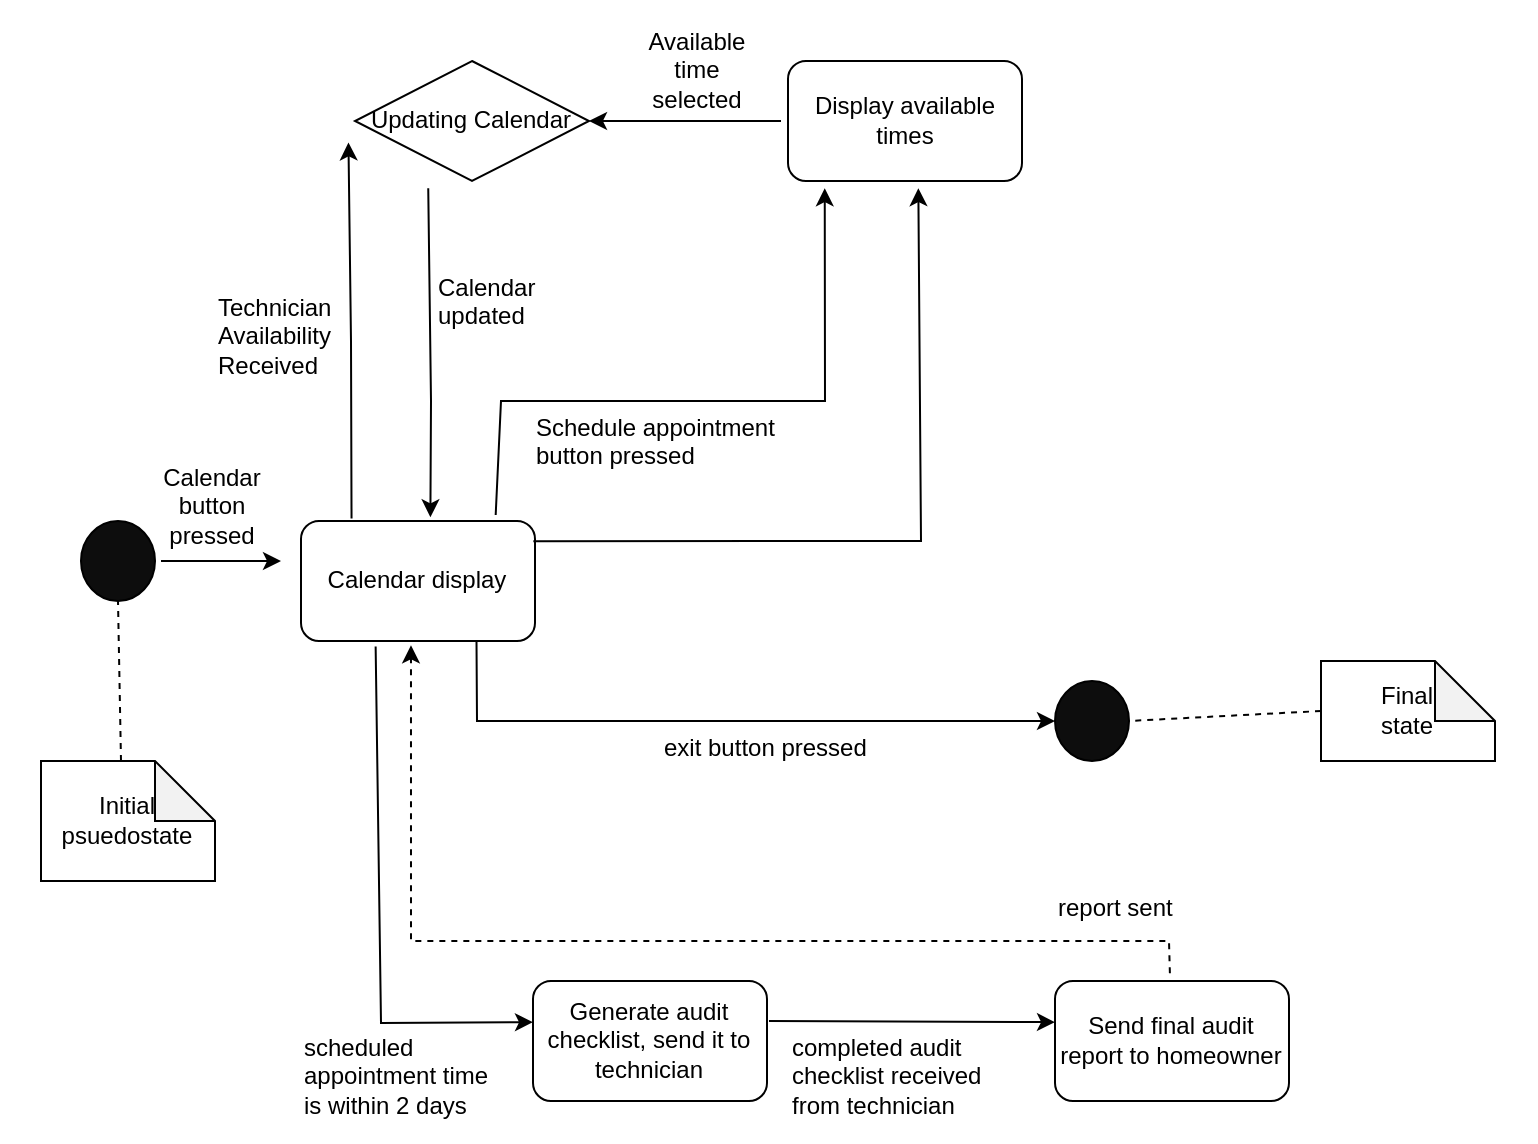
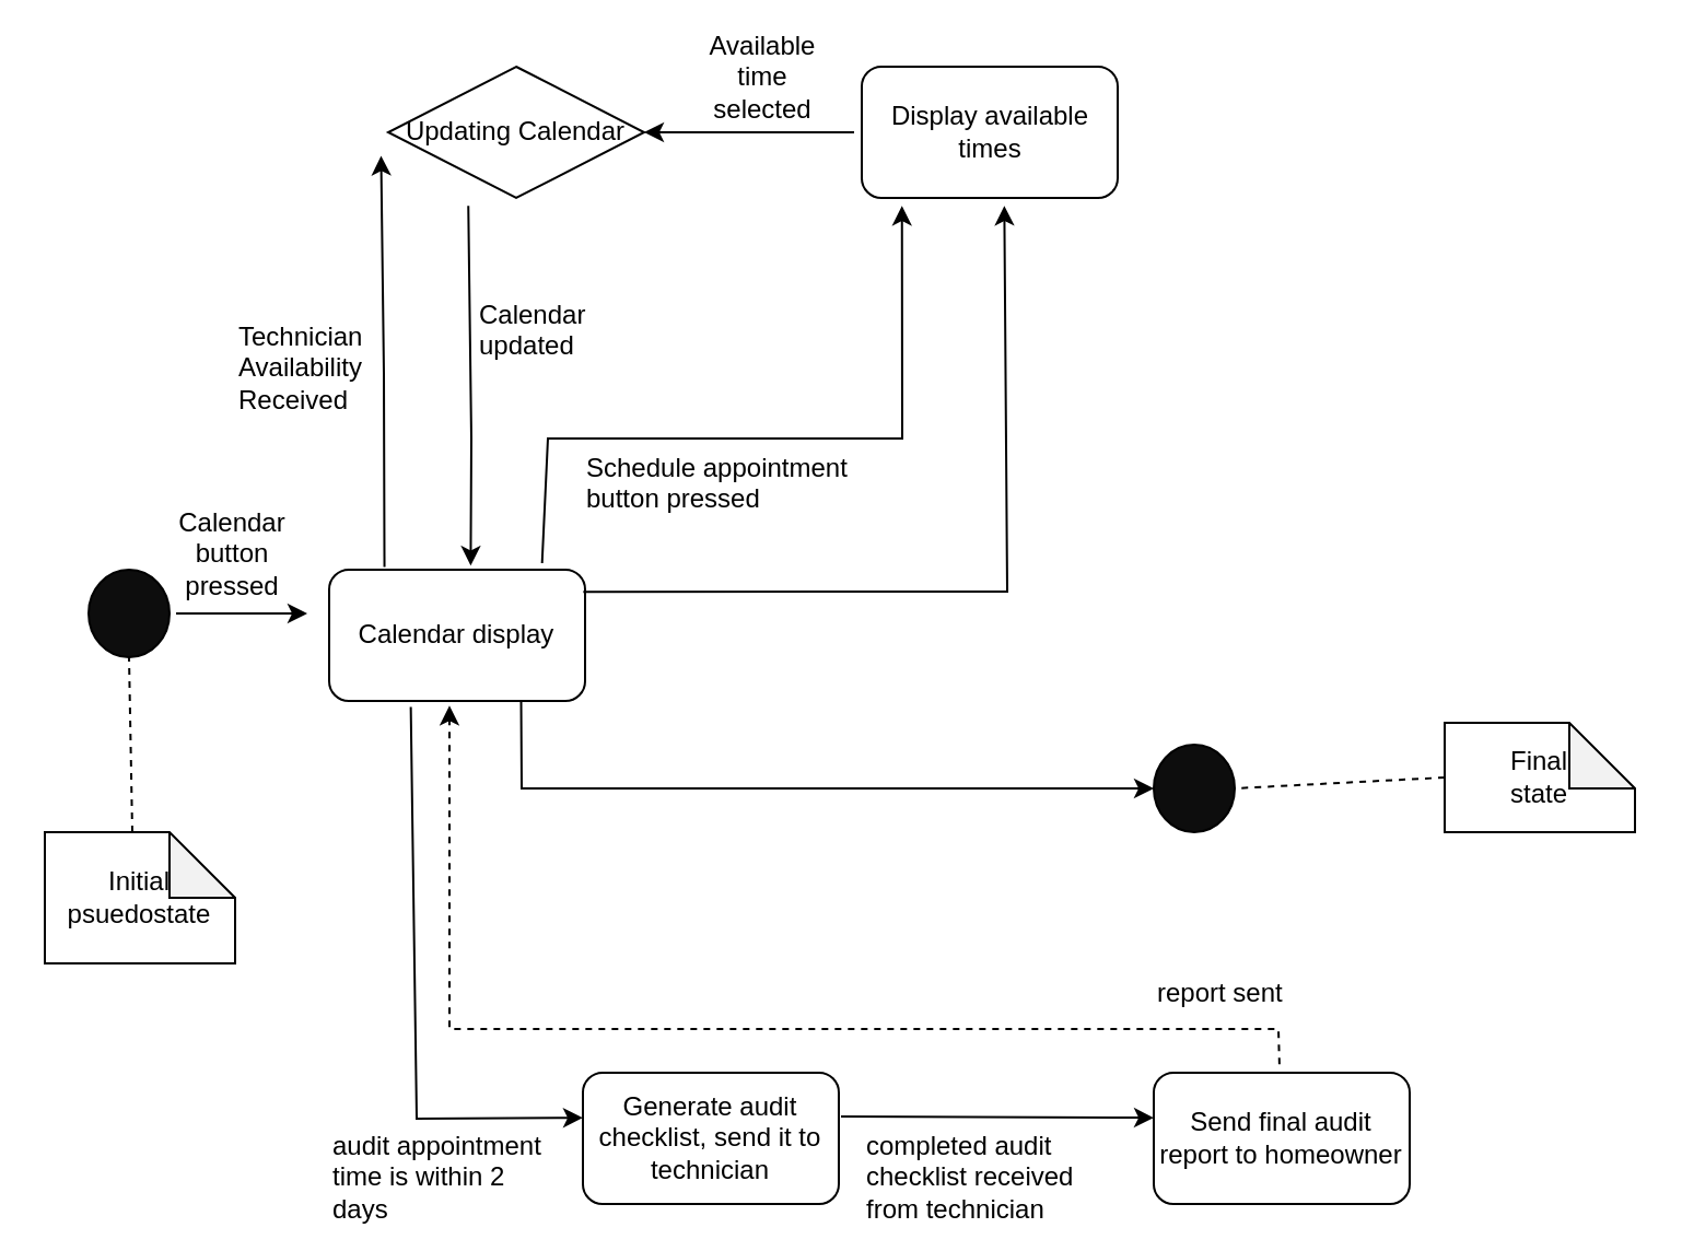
- <mxCell id="31" value="exit button pressed" style="text;whiteSpace=wrap;html=1;" vertex="1" parent="1"><mxGeometry x="330" y="360" width="120" height="40" as="geometry" /></mxCell>
- <mxCell id="25" value="scheduled appointment time is within 2 days" style="text;whiteSpace=wrap;html=1;" vertex="1" parent="1"><mxGeometry x="150" y="510" width="103" height="40" as="geometry" /></mxCell>
+ <mxCell id="25" value="audit appointment time is within 2 days" style="text;whiteSpace=wrap;html=1;" vertex="1" parent="1"><mxGeometry x="150" y="510" width="103" height="40" as="geometry" /></mxCell>
